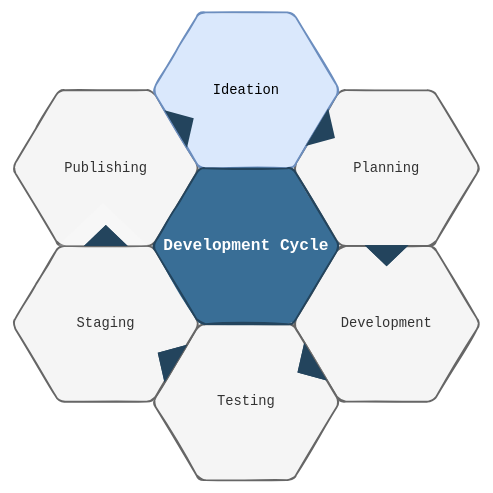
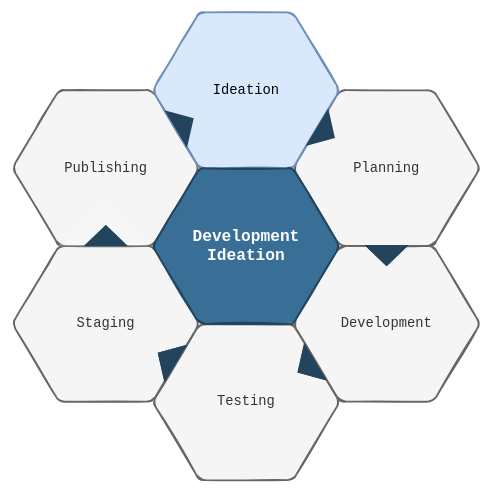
- <mxCell id="13" value="&lt;font color=&quot;#ffffff&quot; style=&quot;font-size: 27px;&quot;&gt;&lt;span style=&quot;font-size: 27px;&quot;&gt;&lt;b style=&quot;font-size: 27px;&quot;&gt;Development Cycle&lt;/b&gt;&lt;/span&gt;&lt;/font&gt;" style="shape=hexagon;perimeter=hexagonPerimeter2;whiteSpace=wrap;html=1;shadow=0;labelBackgroundColor=none;strokeColor=#23445D;gradientColor=none;fontFamily=Courier New;fontSize=27;fontColor=#23445d;align=center;strokeWidth=3;fillColor=#396E96;sketch=1;rounded=1;fillStyle=solid;" parent="1" vertex="1"><mxGeometry x="254.079" y="280.132" width="311.842" height="259.868" as="geometry" /></mxCell>
+ <mxCell id="13" value="&lt;font color=&quot;#ffffff&quot; style=&quot;font-size: 27px;&quot;&gt;&lt;span style=&quot;font-size: 27px;&quot;&gt;&lt;b style=&quot;font-size: 27px;&quot;&gt;Development Ideation&lt;/b&gt;&lt;/span&gt;&lt;/font&gt;" style="shape=hexagon;perimeter=hexagonPerimeter2;whiteSpace=wrap;html=1;shadow=0;labelBackgroundColor=none;strokeColor=#23445D;gradientColor=none;fontFamily=Courier New;fontSize=27;fontColor=#23445d;align=center;strokeWidth=3;fillColor=#396E96;sketch=1;rounded=1;fillStyle=solid;" parent="1" vertex="1"><mxGeometry x="254.079" y="280.132" width="311.842" height="259.868" as="geometry" /></mxCell>
